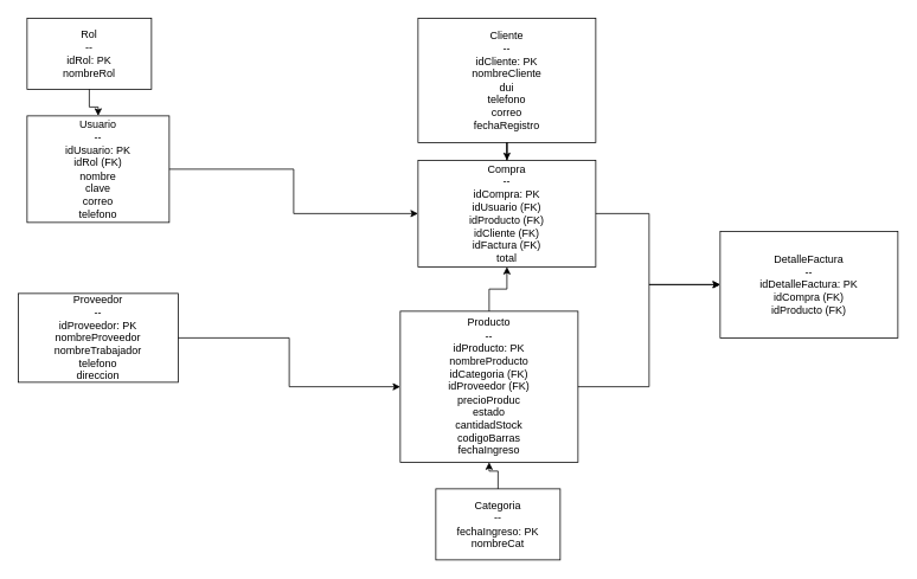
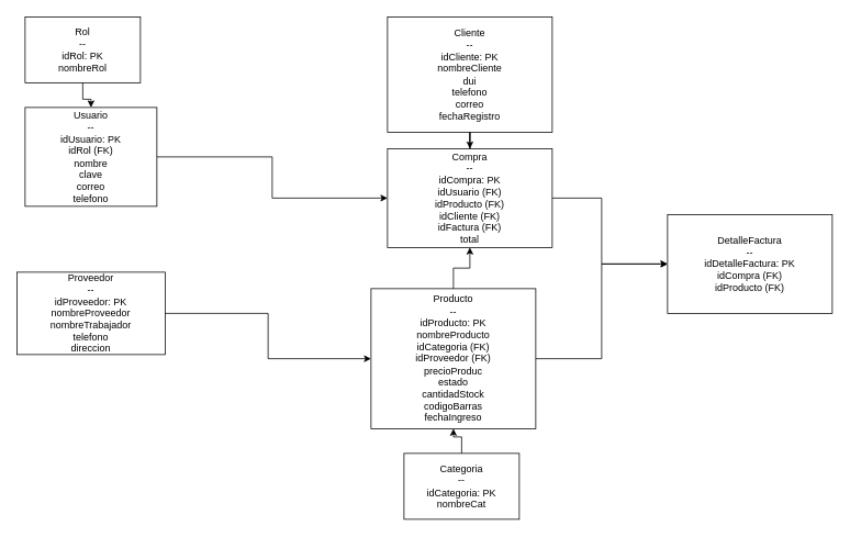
- <mxCell id="5" value="Categoria&#10;--&#10;fechaIngreso: PK&#10;nombreCat" style="rounded=0;whiteSpace=wrap;html=1;" parent="1" vertex="1"><mxGeometry x="490" y="550" width="140" height="80" as="geometry" /></mxCell>
+ <mxCell id="5" value="Categoria&#10;--&#10;idCategoria: PK&#10;nombreCat" style="rounded=0;whiteSpace=wrap;html=1;" parent="1" vertex="1"><mxGeometry x="490" y="550" width="140" height="80" as="geometry" /></mxCell>
